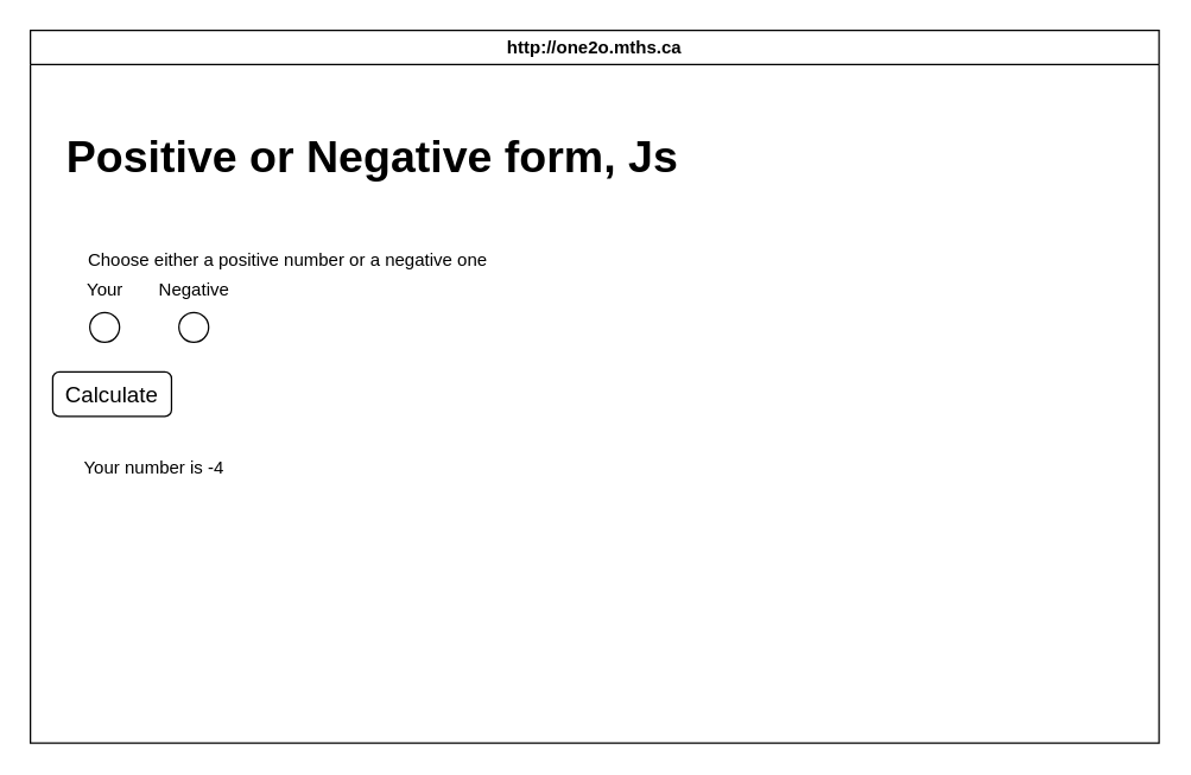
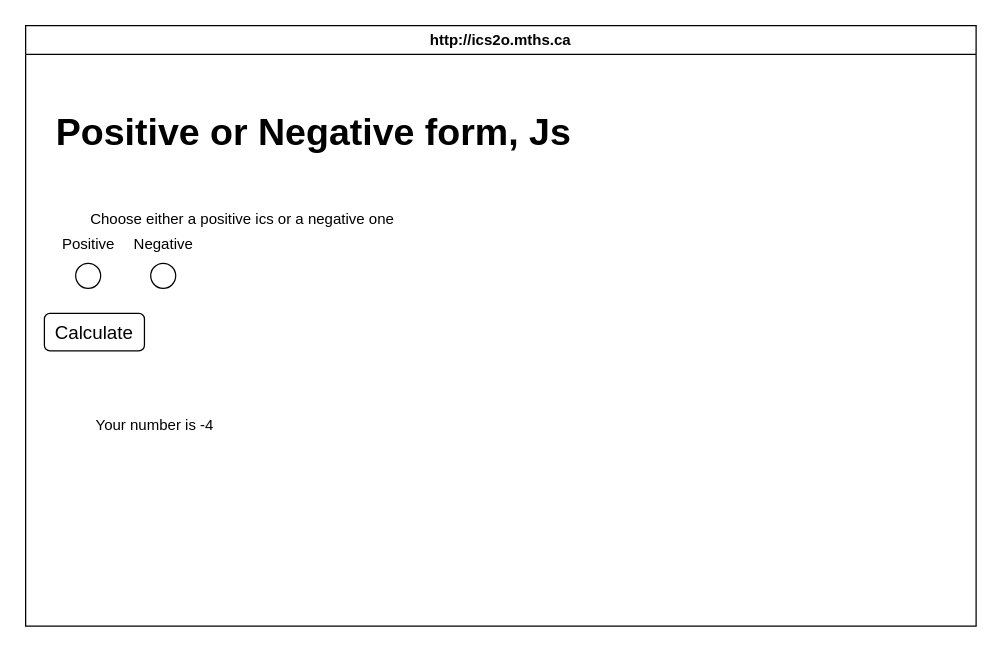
- <mxCell id="2" value="http://one2o.mths.ca" style="swimlane;whiteSpace=wrap;html=1;" parent="1" vertex="1"><mxGeometry x="20" y="20" width="760" height="480" as="geometry" /></mxCell>
+ <mxCell id="2" value="http://ics2o.mths.ca" style="swimlane;whiteSpace=wrap;html=1;" parent="1" vertex="1"><mxGeometry x="20" y="20" width="760" height="480" as="geometry" /></mxCell>
- <mxCell id="3" value="Choose either a positive number or a negative one" style="text;html=1;align=center;verticalAlign=middle;resizable=0;points=[];autosize=1;strokeColor=none;fillColor=none;" vertex="1" parent="2"><mxGeometry x="22.5" y="140" width="300" height="30" as="geometry" /></mxCell>
+ <mxCell id="3" value="Choose either a positive ics or a negative one" style="text;html=1;align=center;verticalAlign=middle;resizable=0;points=[];autosize=1;strokeColor=none;fillColor=none;" vertex="1" parent="2"><mxGeometry x="22.5" y="140" width="300" height="30" as="geometry" /></mxCell>
- <mxCell id="6" value="Your" style="text;html=1;align=center;verticalAlign=middle;resizable=0;points=[];autosize=1;strokeColor=none;fillColor=none;" vertex="1" parent="2"><mxGeometry x="15" y="160" width="70" height="30" as="geometry" /></mxCell>
+ <mxCell id="6" value="Positive" style="text;html=1;align=center;verticalAlign=middle;resizable=0;points=[];autosize=1;strokeColor=none;fillColor=none;" vertex="1" parent="2"><mxGeometry x="15" y="160" width="70" height="30" as="geometry" /></mxCell>
- <mxCell id="8" value="Your number is -4" style="text;html=1;align=center;verticalAlign=middle;resizable=0;points=[];autosize=1;strokeColor=none;fillColor=none;" vertex="1" parent="1"><mxGeometry x="42.5" y="300" width="120" height="30" as="geometry" /></mxCell>
+ <mxCell id="8" value="Your number is -4" style="text;html=1;align=center;verticalAlign=middle;resizable=0;points=[];autosize=1;strokeColor=none;fillColor=none;" vertex="1" parent="1"><mxGeometry x="62.5" y="325" width="120" height="30" as="geometry" /></mxCell>
